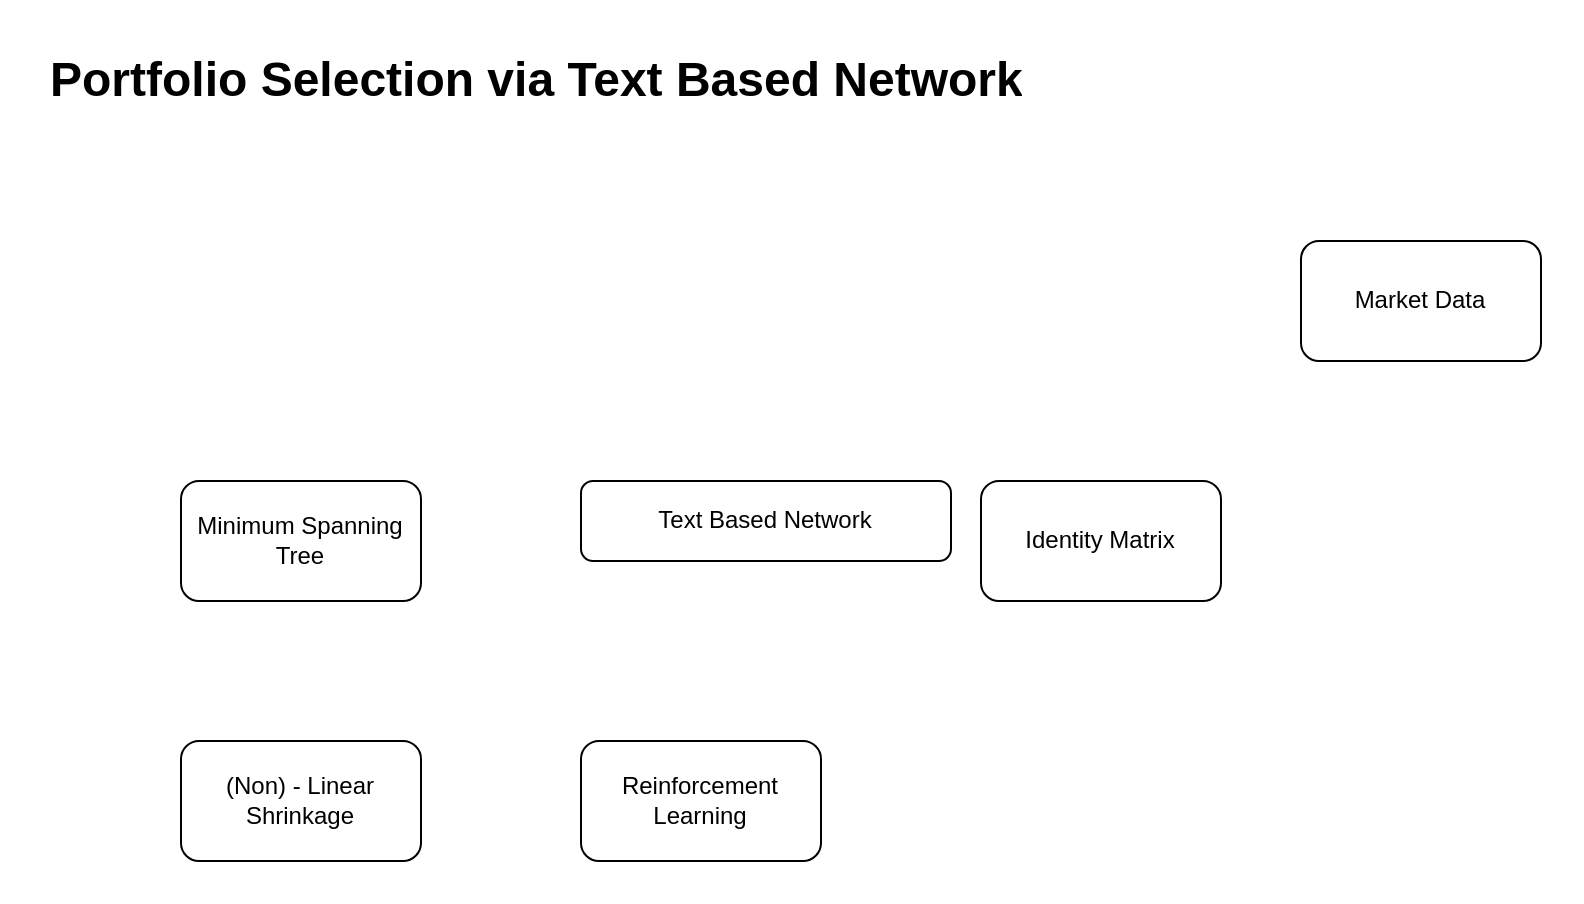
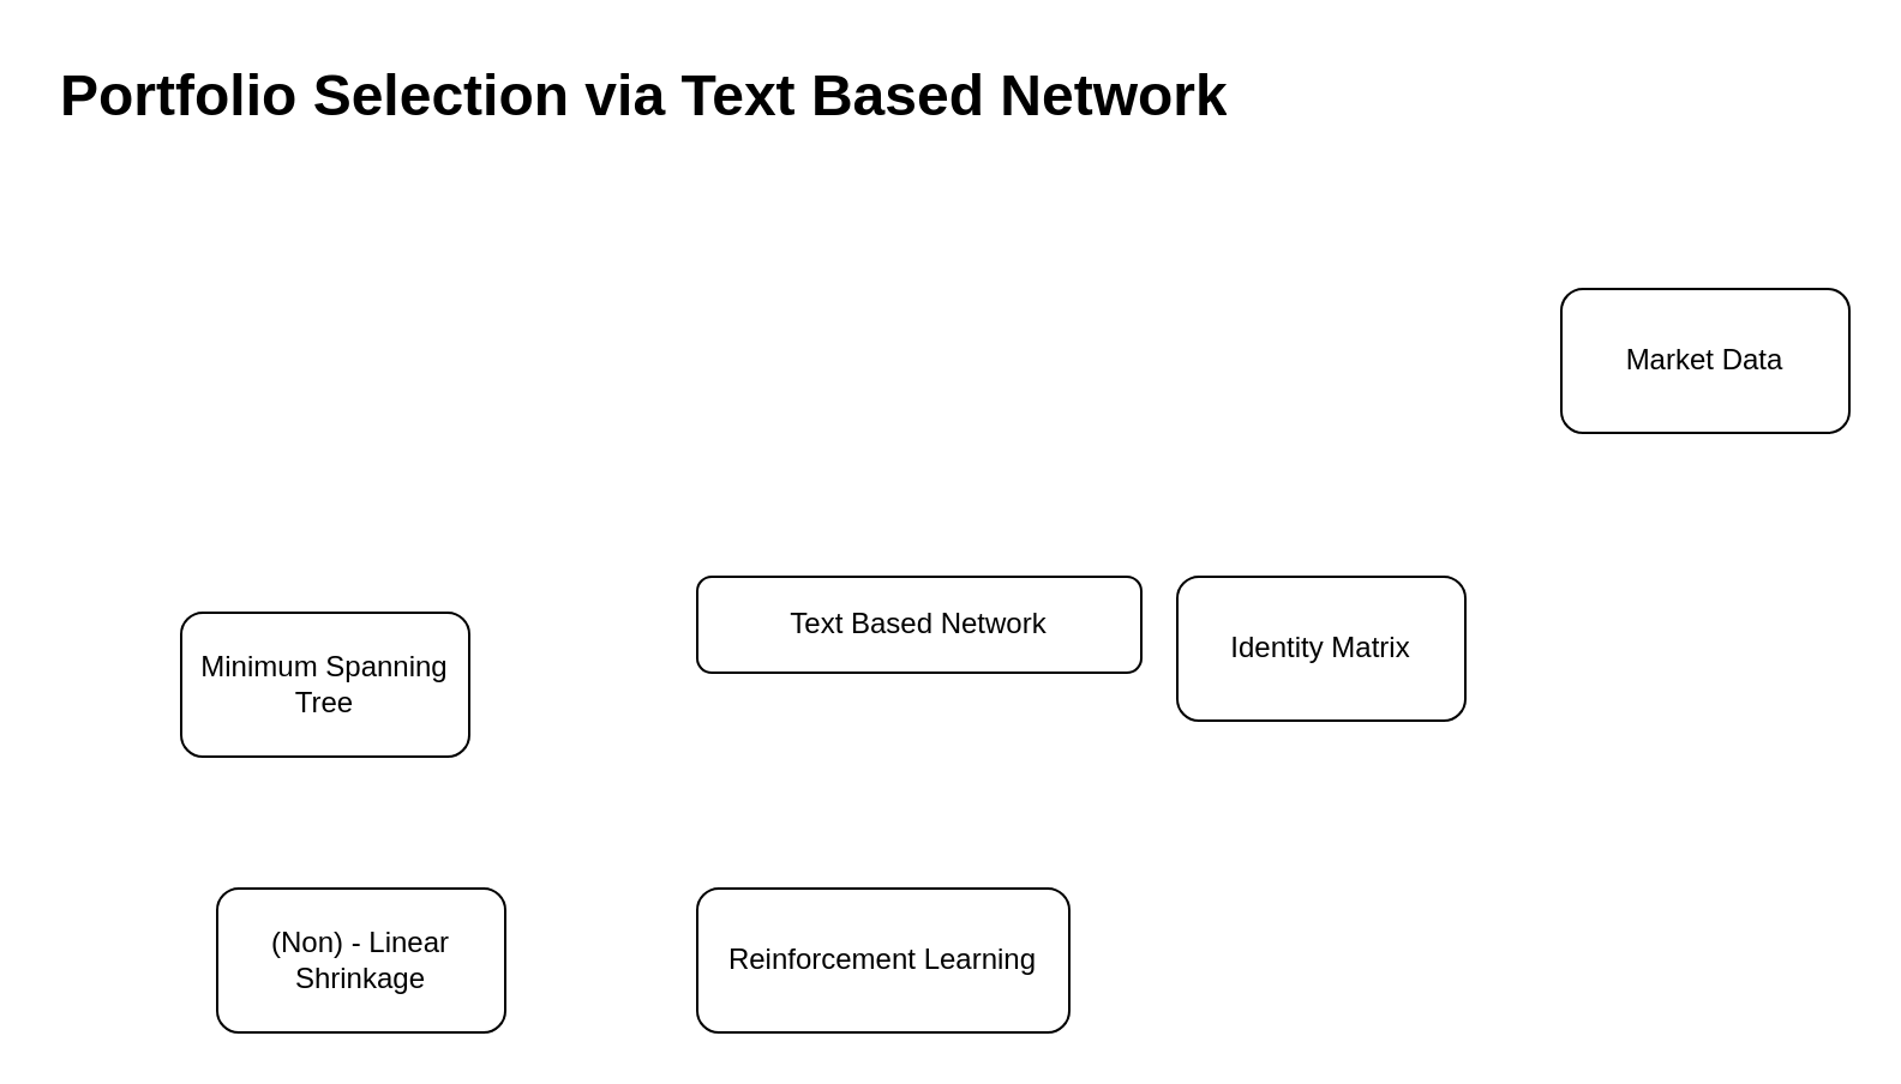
- <mxCell id="6" value="Minimum Spanning Tree" style="whiteSpace=wrap;html=1;rounded=1;" parent="1" vertex="1"><mxGeometry x="90" y="240" width="120" height="60" as="geometry" /></mxCell>
+ <mxCell id="6" value="Minimum Spanning Tree" style="whiteSpace=wrap;html=1;rounded=1;" parent="1" vertex="1"><mxGeometry x="75" y="255" width="120" height="60" as="geometry" /></mxCell>
- <mxCell id="7" value="Reinforcement Learning" style="whiteSpace=wrap;html=1;rounded=1;" parent="1" vertex="1"><mxGeometry x="290" y="370" width="120" height="60" as="geometry" /></mxCell>
+ <mxCell id="7" value="Reinforcement Learning" style="whiteSpace=wrap;html=1;rounded=1;" parent="1" vertex="1"><mxGeometry x="290" y="370" width="155" height="60" as="geometry" /></mxCell>
